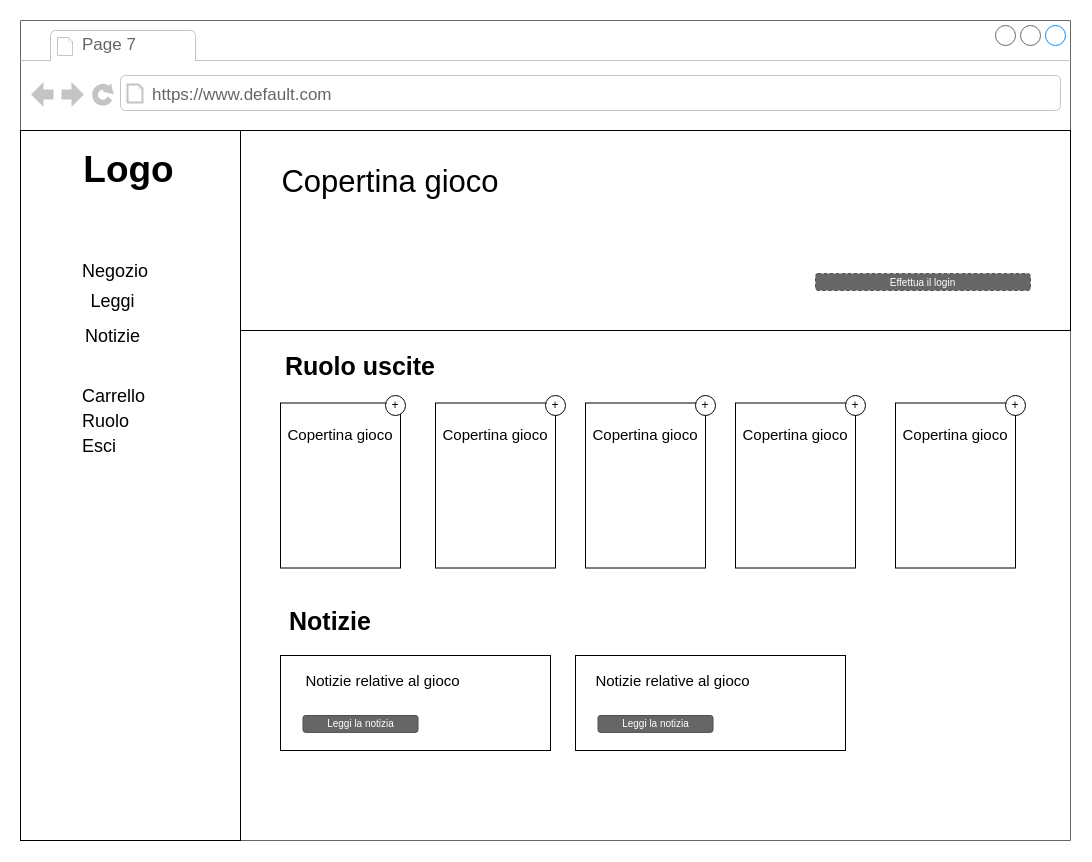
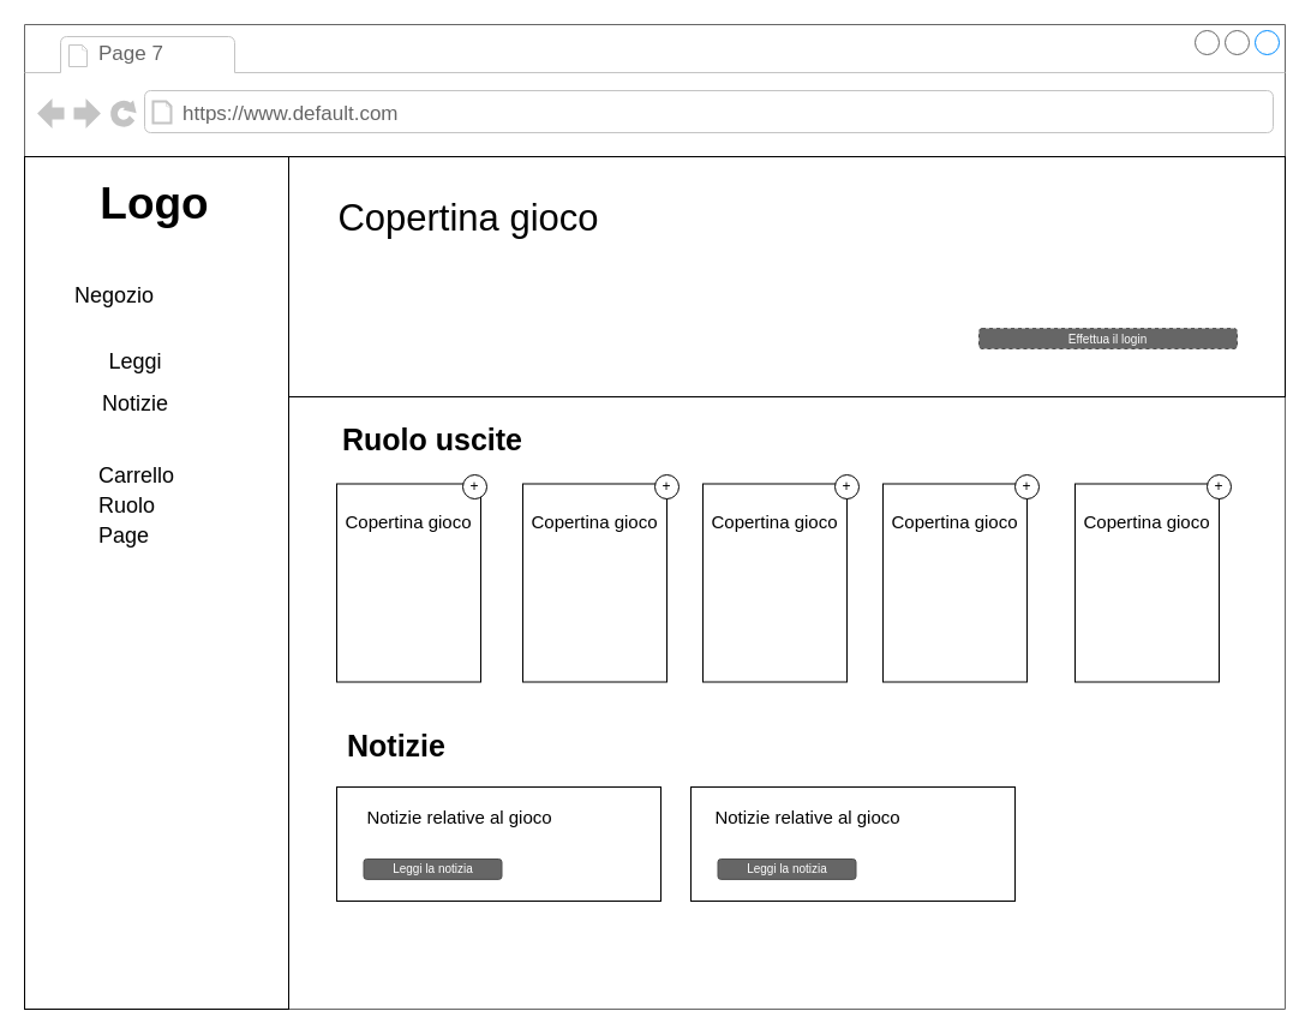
- <mxCell id="9" value="&lt;font style=&quot;font-size: 18px&quot;&gt;Negozio&lt;/font&gt;" style="text;html=1;strokeColor=none;fillColor=none;align=center;verticalAlign=middle;whiteSpace=wrap;rounded=0;fontSize=20;" parent="2" vertex="1"><mxGeometry x="60" y="235" width="70" height="30" as="geometry" /></mxCell>
+ <mxCell id="9" value="&lt;font style=&quot;font-size: 18px&quot;&gt;Negozio&lt;/font&gt;" style="text;html=1;strokeColor=none;fillColor=none;align=center;verticalAlign=middle;whiteSpace=wrap;rounded=0;fontSize=20;" parent="2" vertex="1"><mxGeometry x="40" y="210" width="70" height="30" as="geometry" /></mxCell>
- <mxCell id="38" value="&lt;font style=&quot;font-size: 18px&quot;&gt;Esci&lt;/font&gt;" style="text;html=1;strokeColor=none;fillColor=none;align=left;verticalAlign=middle;whiteSpace=wrap;rounded=0;fontSize=20;" vertex="1" parent="2"><mxGeometry x="60" y="410" width="100" height="30" as="geometry" /></mxCell>
+ <mxCell id="38" value="&lt;font style=&quot;font-size: 18px&quot;&gt;Page&lt;/font&gt;" style="text;html=1;strokeColor=none;fillColor=none;align=left;verticalAlign=middle;whiteSpace=wrap;rounded=0;fontSize=20;" vertex="1" parent="2"><mxGeometry x="60" y="410" width="100" height="30" as="geometry" /></mxCell>
